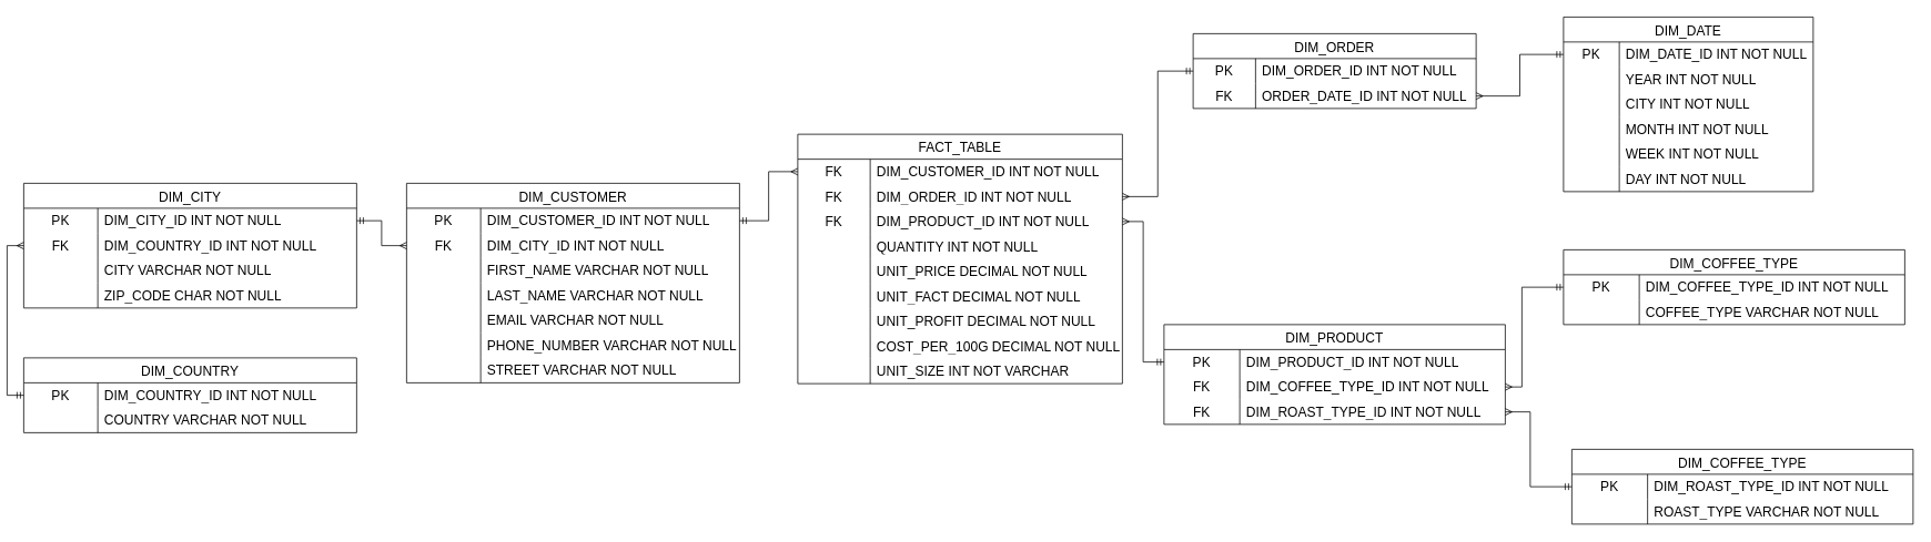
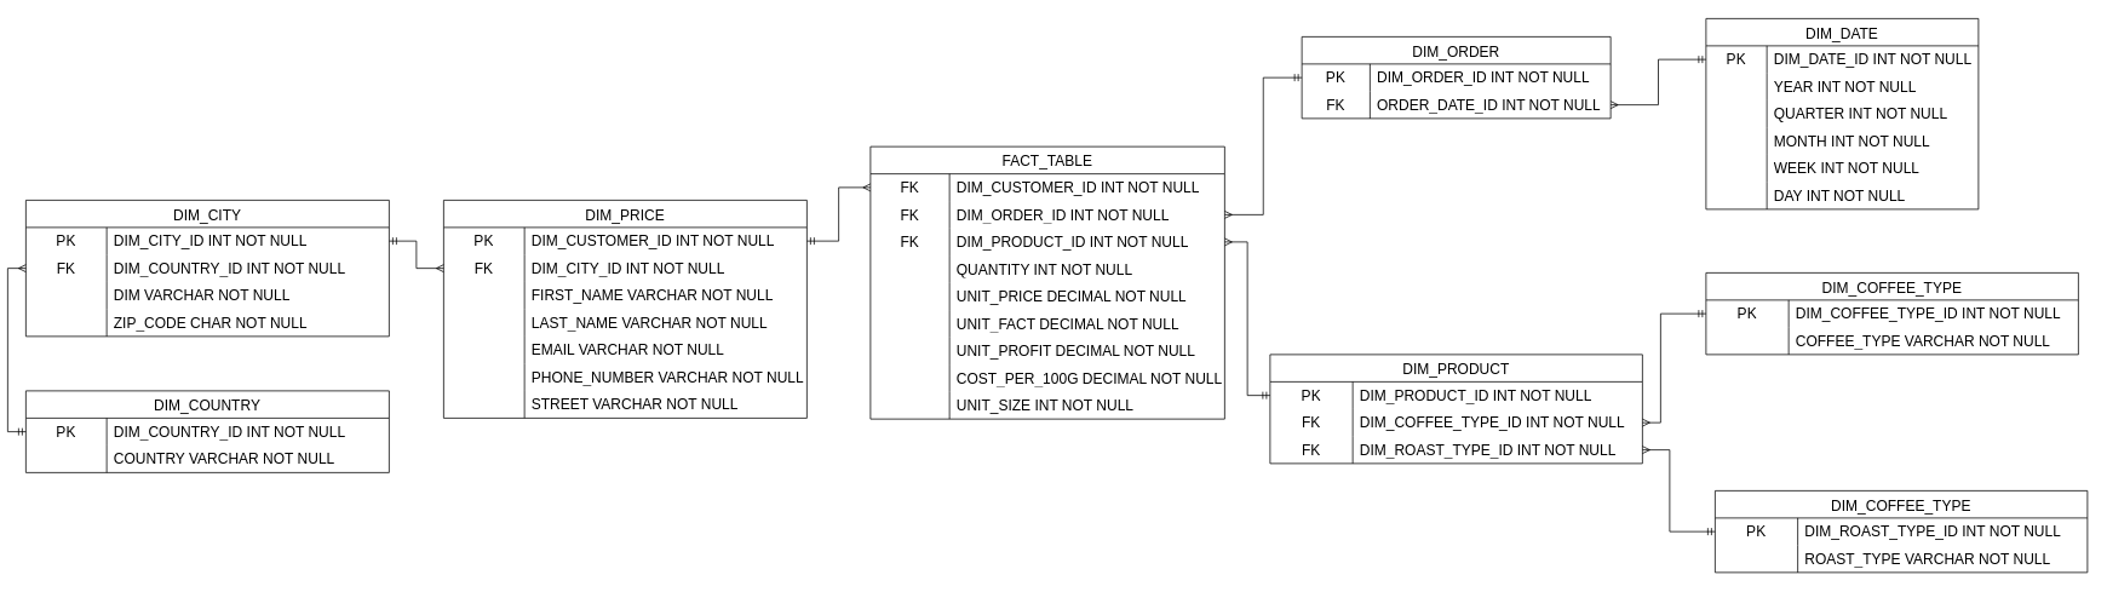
- <mxCell id="33" value="CITY INT NOT NULL" style="shape=partialRectangle;html=1;whiteSpace=wrap;connectable=0;fillColor=none;top=0;left=0;bottom=0;right=0;align=left;spacingLeft=6;overflow=hidden;strokeColor=inherit;fontSize=16;" vertex="1" parent="31"><mxGeometry x="67" width="233" height="30" as="geometry"><mxRectangle width="233" height="30" as="alternateBounds" /></mxGeometry></mxCell>
+ <mxCell id="33" value="QUARTER INT NOT NULL" style="shape=partialRectangle;html=1;whiteSpace=wrap;connectable=0;fillColor=none;top=0;left=0;bottom=0;right=0;align=left;spacingLeft=6;overflow=hidden;strokeColor=inherit;fontSize=16;" vertex="1" parent="31"><mxGeometry x="67" width="233" height="30" as="geometry"><mxRectangle width="233" height="30" as="alternateBounds" /></mxGeometry></mxCell>
- <mxCell id="2" value="DIM_CUSTOMER" style="shape=table;startSize=30;container=1;collapsible=0;childLayout=tableLayout;fixedRows=1;rowLines=0;fontStyle=0;strokeColor=default;fontSize=16;" vertex="1" parent="1"><mxGeometry x="480" y="220" width="400" height="240" as="geometry" /></mxCell>
+ <mxCell id="2" value="DIM_PRICE" style="shape=table;startSize=30;container=1;collapsible=0;childLayout=tableLayout;fixedRows=1;rowLines=0;fontStyle=0;strokeColor=default;fontSize=16;" vertex="1" parent="1"><mxGeometry x="480" y="220" width="400" height="240" as="geometry" /></mxCell>
- <mxCell id="117" value="CITY VARCHAR NOT NULL" style="shape=partialRectangle;html=1;whiteSpace=wrap;connectable=0;fillColor=none;top=0;left=0;bottom=0;right=0;align=left;spacingLeft=6;overflow=hidden;strokeColor=inherit;fontSize=16;" vertex="1" parent="115"><mxGeometry x="89" width="311" height="30" as="geometry"><mxRectangle width="311" height="30" as="alternateBounds" /></mxGeometry></mxCell>
+ <mxCell id="117" value="DIM VARCHAR NOT NULL" style="shape=partialRectangle;html=1;whiteSpace=wrap;connectable=0;fillColor=none;top=0;left=0;bottom=0;right=0;align=left;spacingLeft=6;overflow=hidden;strokeColor=inherit;fontSize=16;" vertex="1" parent="115"><mxGeometry x="89" width="311" height="30" as="geometry"><mxRectangle width="311" height="30" as="alternateBounds" /></mxGeometry></mxCell>
- <mxCell id="70" value="UNIT_SIZE INT NOT VARCHAR" style="shape=partialRectangle;html=1;whiteSpace=wrap;connectable=0;fillColor=none;top=0;left=0;bottom=0;right=0;align=left;spacingLeft=6;overflow=hidden;strokeColor=inherit;fontSize=16;" vertex="1" parent="68"><mxGeometry x="87" width="303" height="30" as="geometry"><mxRectangle width="303" height="30" as="alternateBounds" /></mxGeometry></mxCell>
+ <mxCell id="70" value="UNIT_SIZE INT NOT NULL" style="shape=partialRectangle;html=1;whiteSpace=wrap;connectable=0;fillColor=none;top=0;left=0;bottom=0;right=0;align=left;spacingLeft=6;overflow=hidden;strokeColor=inherit;fontSize=16;" vertex="1" parent="68"><mxGeometry x="87" width="303" height="30" as="geometry"><mxRectangle width="303" height="30" as="alternateBounds" /></mxGeometry></mxCell>
